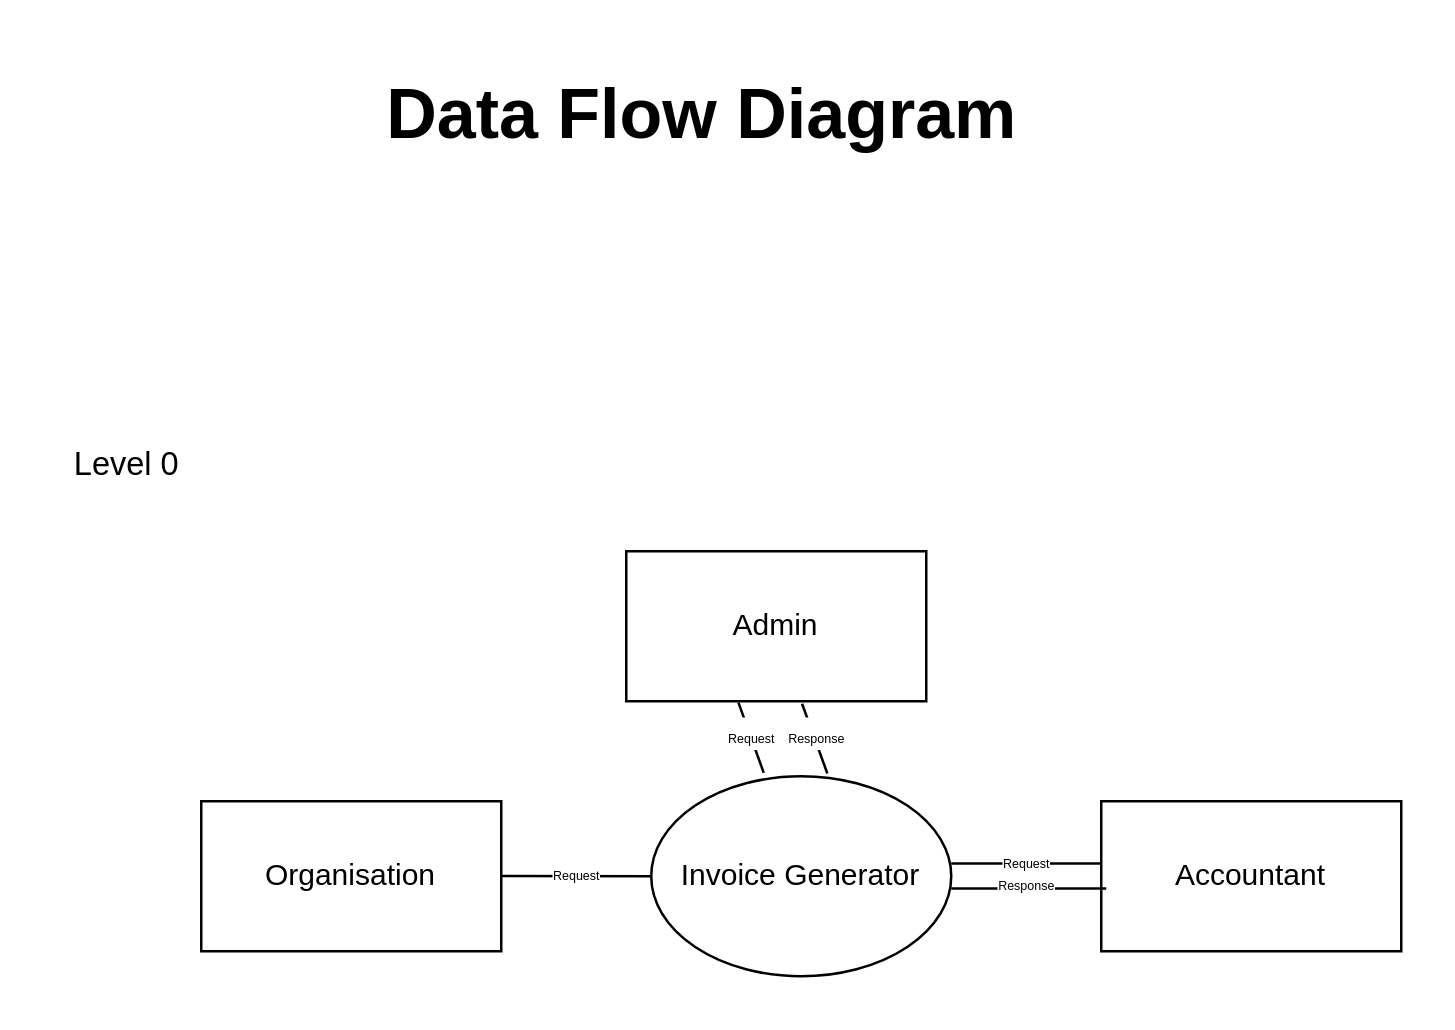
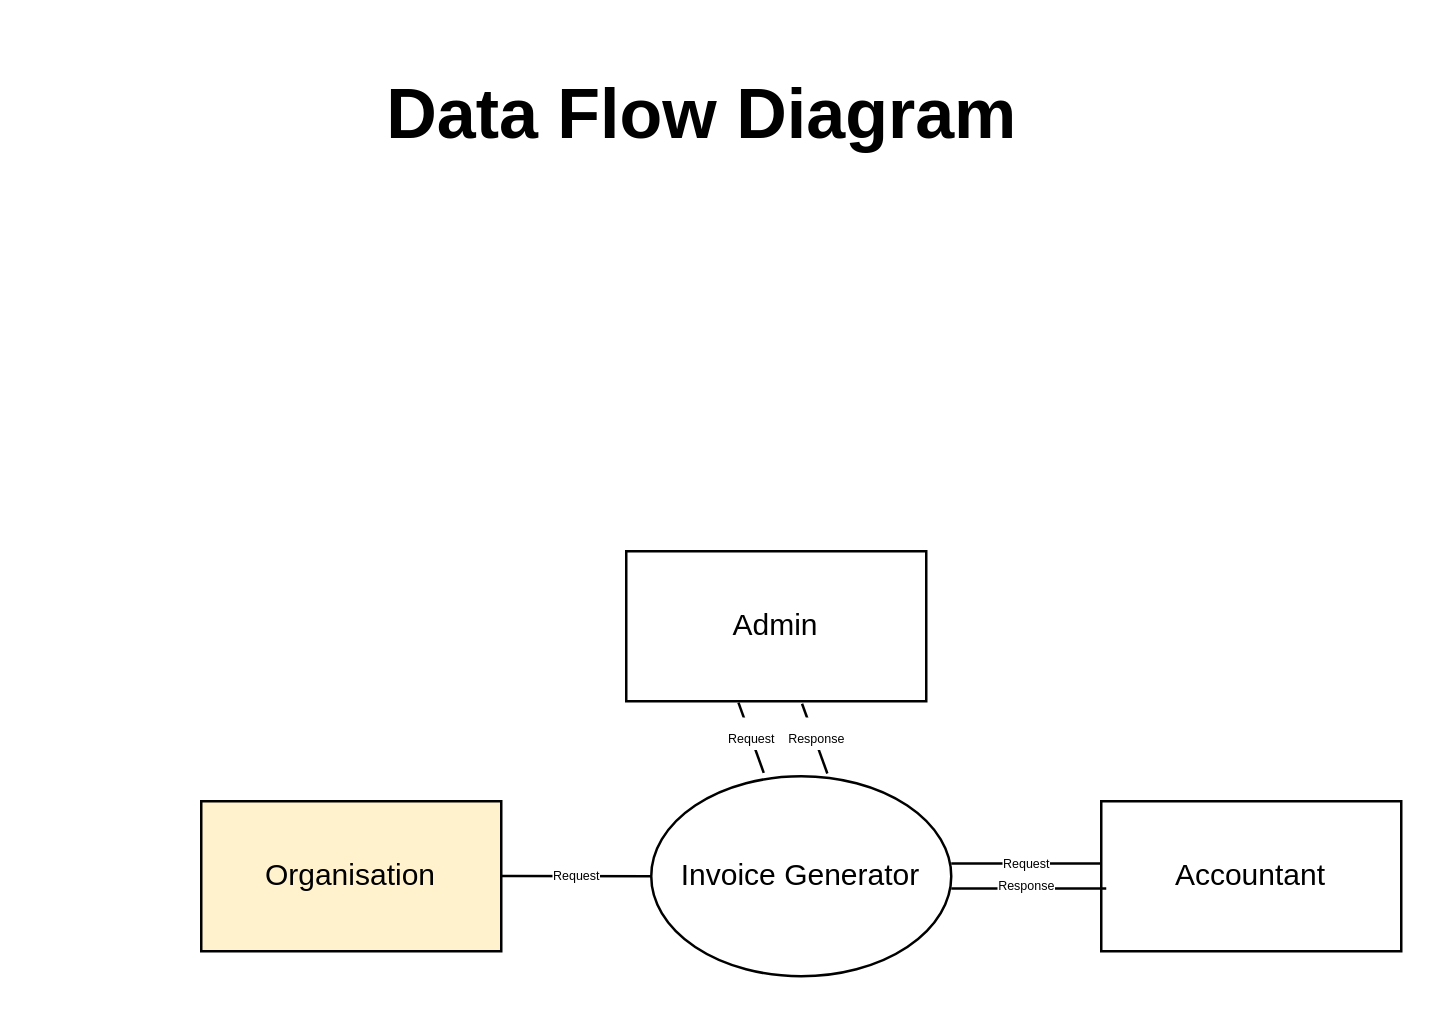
- <mxCell id="17" value="&lt;font style=&quot;font-size: 13px;&quot;&gt;Level 0&lt;/font&gt;" style="text;html=1;align=center;verticalAlign=middle;resizable=0;points=[];autosize=1;strokeColor=none;fillColor=none;" vertex="1" parent="1"><mxGeometry x="20" y="170" width="60" height="30" as="geometry" /></mxCell>
- <mxCell id="4" value="Organisation" style="rounded=0;whiteSpace=wrap;html=1;" vertex="1" parent="1"><mxGeometry x="80" y="320" width="120" height="60" as="geometry" /></mxCell>
+ <mxCell id="4" value="Organisation" style="rounded=0;whiteSpace=wrap;html=1;fillColor=#fff2cc;" vertex="1" parent="1"><mxGeometry x="80" y="320" width="120" height="60" as="geometry" /></mxCell>
